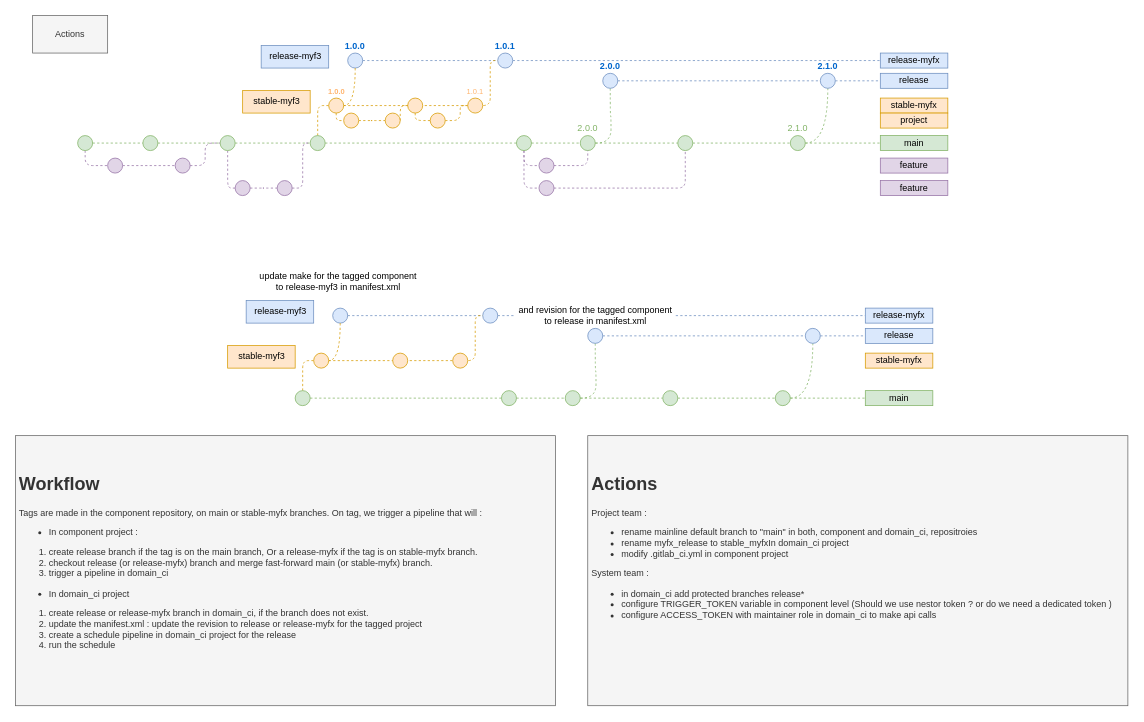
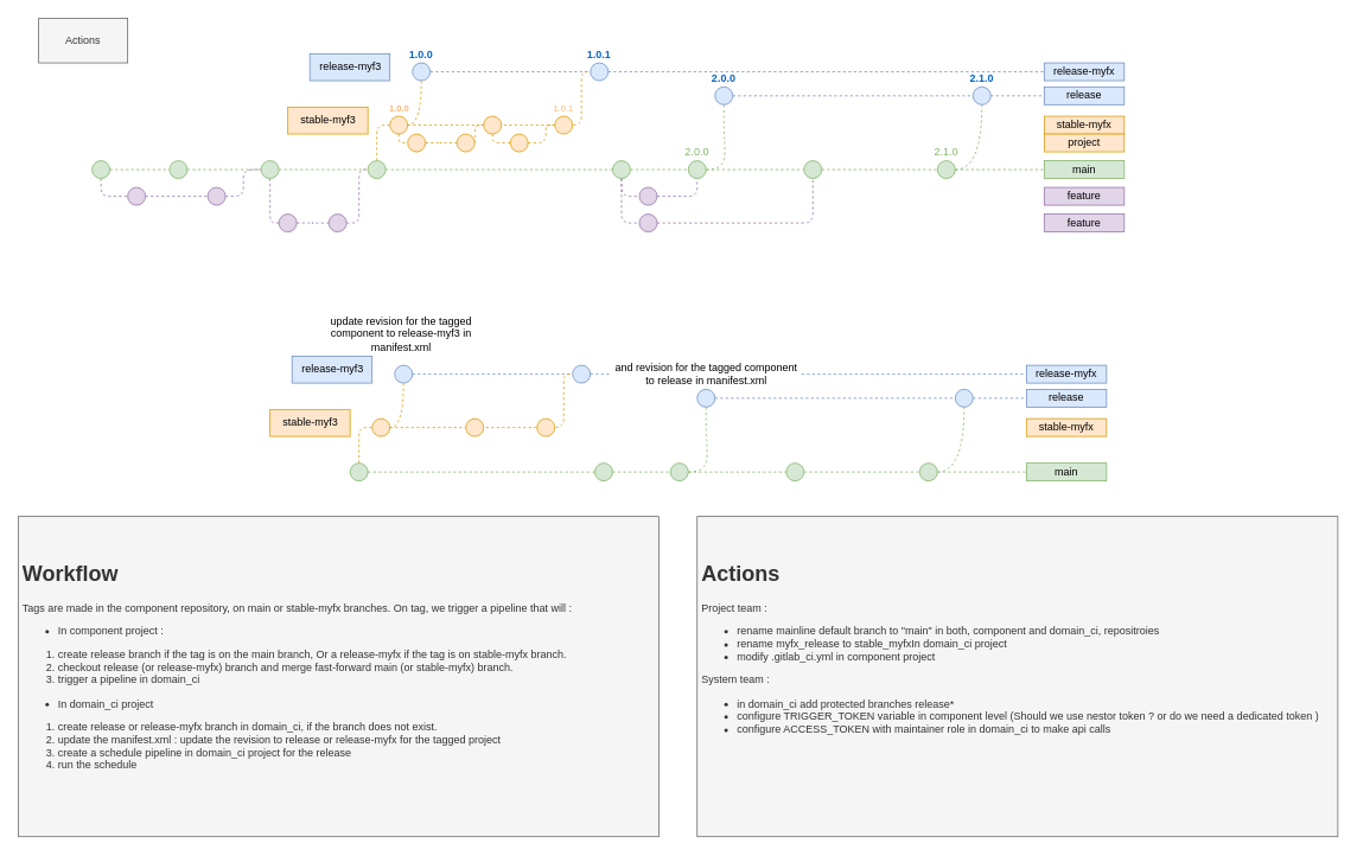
- <mxCell id="100" value="update make for the tagged component to release-myf3 in manifest.xml&lt;br&gt;" style="text;html=1;strokeColor=none;fillColor=none;align=center;verticalAlign=middle;whiteSpace=wrap;rounded=0;" vertex="1" parent="1"><mxGeometry x="343" y="350" width="214.66" height="50" as="geometry" /></mxCell>
+ <mxCell id="100" value="update revision for the tagged component to release-myf3 in manifest.xml&lt;br&gt;" style="text;html=1;strokeColor=none;fillColor=none;align=center;verticalAlign=middle;whiteSpace=wrap;rounded=0;" vertex="1" parent="1"><mxGeometry x="343" y="350" width="214.66" height="50" as="geometry" /></mxCell>
